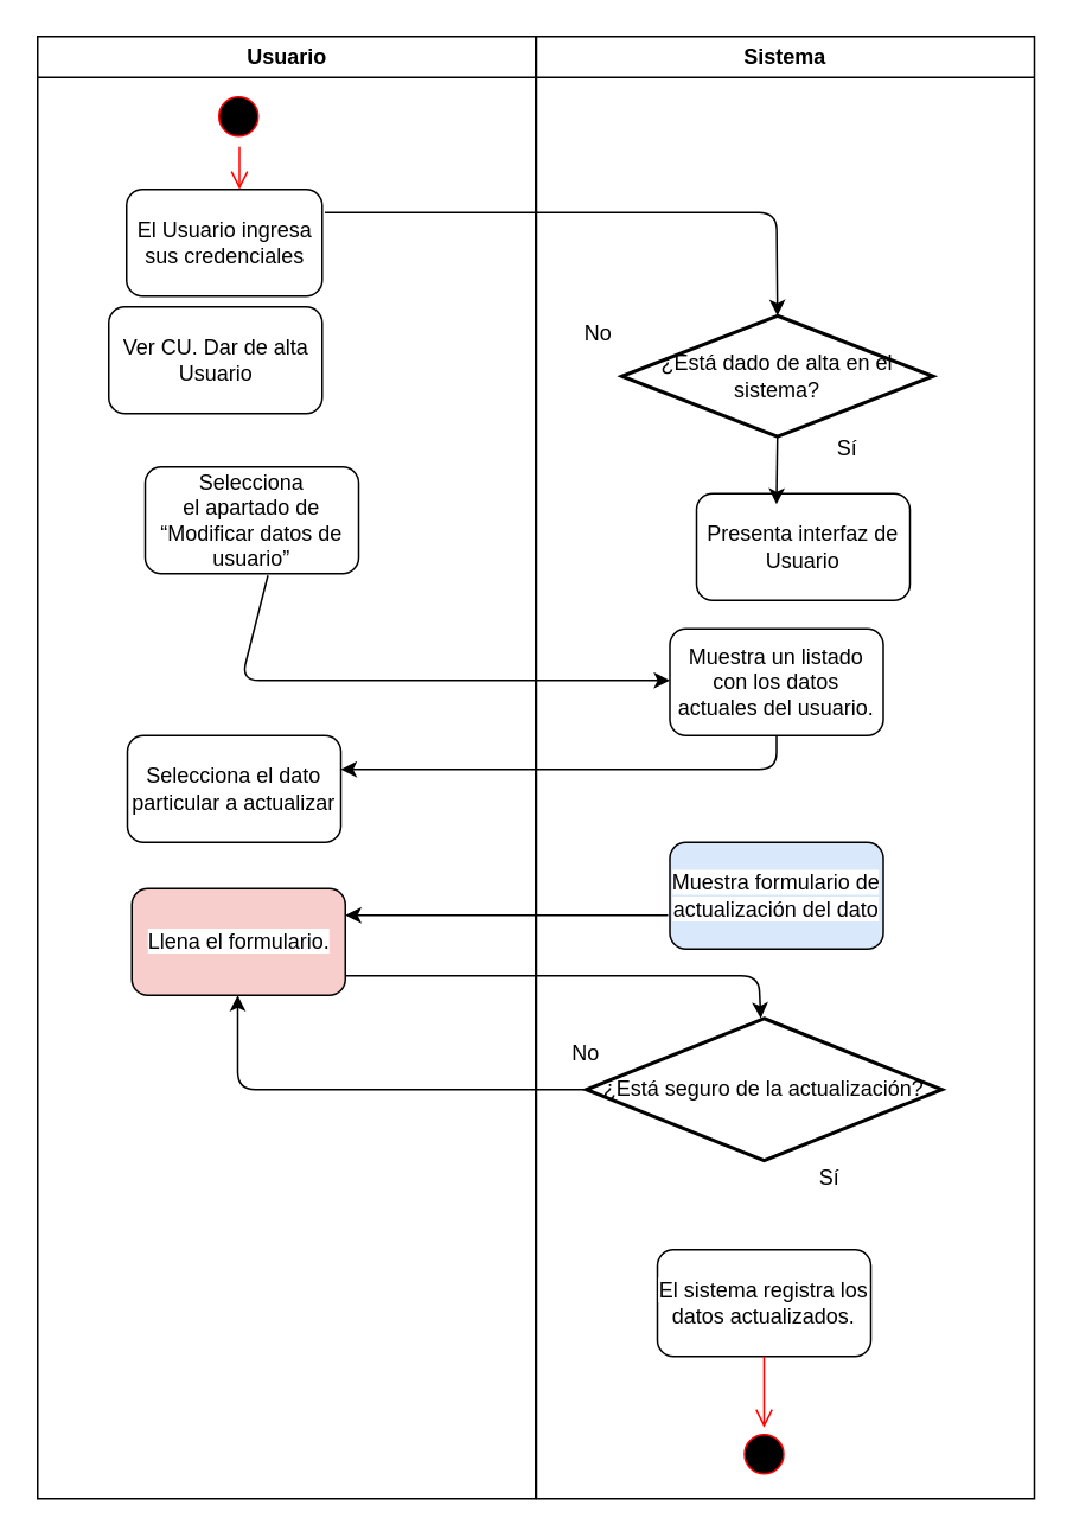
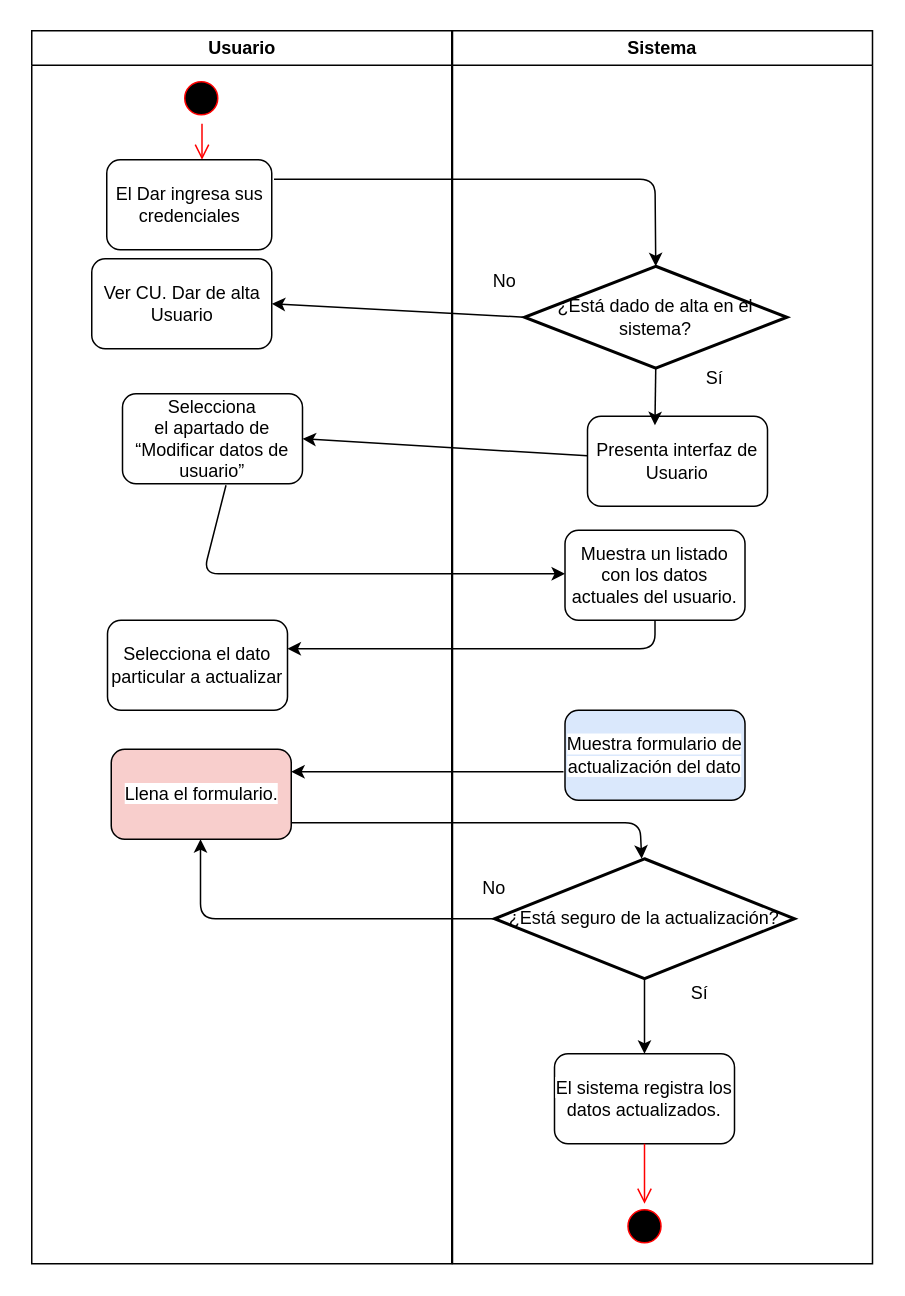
- <mxCell id="5" value="El Usuario ingresa sus credenciales" style="rounded=1;whiteSpace=wrap;html=1;" parent="2" vertex="1"><mxGeometry x="50" y="86" width="110" height="60" as="geometry" /></mxCell>
+ <mxCell id="5" value="El Dar ingresa sus credenciales" style="rounded=1;whiteSpace=wrap;html=1;" parent="2" vertex="1"><mxGeometry x="50" y="86" width="110" height="60" as="geometry" /></mxCell>
+ <mxCell id="25" value="" style="endArrow=classic;html=1;entryX=1;entryY=0.5;entryDx=0;entryDy=0;exitX=0;exitY=0.5;exitDx=0;exitDy=0;exitPerimeter=0;" edge="1" parent="1" source="11" target="6"><mxGeometry width="50" height="50" relative="1" as="geometry"><mxPoint x="346" y="212" as="sourcePoint" /><mxPoint x="486" y="302" as="targetPoint" /></mxGeometry></mxCell>
+ <mxCell id="26" value="" style="endArrow=classic;html=1;entryX=1;entryY=0.5;entryDx=0;entryDy=0;" edge="1" parent="1" source="14" target="7"><mxGeometry width="50" height="50" relative="1" as="geometry"><mxPoint x="436" y="352" as="sourcePoint" /><mxPoint x="486" y="302" as="targetPoint" /></mxGeometry></mxCell>
+ <mxCell id="22" value="" style="endArrow=classic;html=1;" edge="1" parent="10" source="18" target="21"><mxGeometry width="50" height="50" relative="1" as="geometry"><mxPoint x="115" y="432" as="sourcePoint" /><mxPoint x="165" y="382" as="targetPoint" /></mxGeometry></mxCell>
